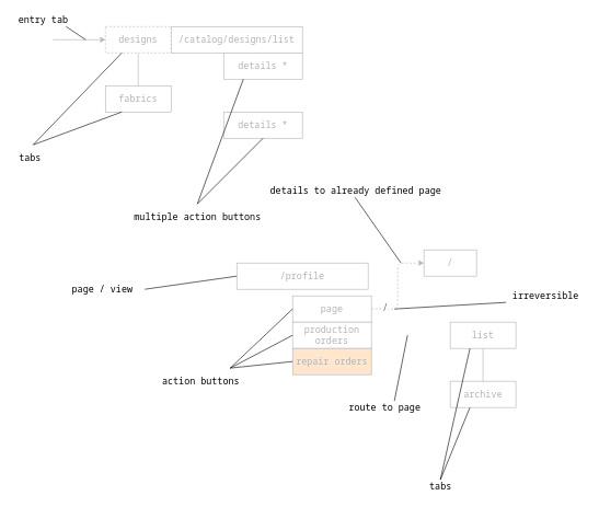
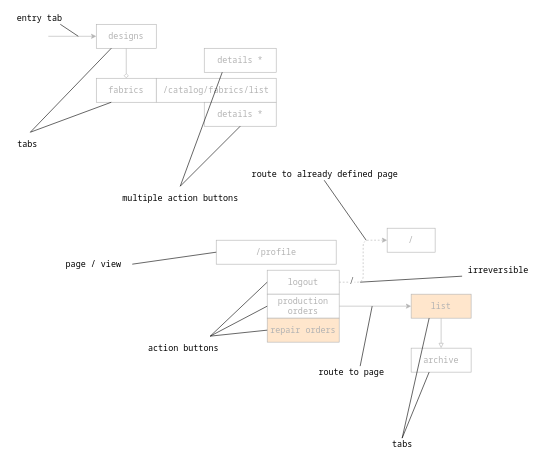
- <mxCell id="6" value="designs" style="rounded=0;whiteSpace=wrap;html=1;fontFamily=Noto Sans Mono;fontSize=14;strokeColor=#B3B3B3;fontColor=#B3B3B3;dashed=1;" parent="1" vertex="1"><mxGeometry x="160" y="40" width="100" height="40" as="geometry" /></mxCell>
+ <mxCell id="6" value="designs" style="rounded=0;whiteSpace=wrap;html=1;fontFamily=Noto Sans Mono;fontSize=14;strokeColor=#B3B3B3;fontColor=#B3B3B3;" parent="1" vertex="1"><mxGeometry x="160" y="40" width="100" height="40" as="geometry" /></mxCell>
- <mxCell id="2" value="/catalog/designs/list" style="rounded=0;whiteSpace=wrap;html=1;fontFamily=Noto Sans Mono;fontSize=14;strokeColor=#B3B3B3;fontColor=#B3B3B3;" parent="1" vertex="1"><mxGeometry x="260" y="40" width="200" height="40" as="geometry" /></mxCell>
- <mxCell id="5" style="edgeStyle=orthogonalEdgeStyle;rounded=1;orthogonalLoop=1;jettySize=auto;html=1;exitX=0.5;exitY=1;exitDx=0;exitDy=0;entryX=0.5;entryY=0;entryDx=0;entryDy=0;fontFamily=Noto Sans Mono;fontSize=14;endArrow=none;endFill=0;strokeColor=#B3B3B3;fontColor=#B3B3B3;" parent="1" source="6" target="4" edge="1"><mxGeometry relative="1" as="geometry" /></mxCell>
+ <mxCell id="5" style="edgeStyle=orthogonalEdgeStyle;rounded=1;orthogonalLoop=1;jettySize=auto;html=1;exitX=0.5;exitY=1;exitDx=0;exitDy=0;entryX=0.5;entryY=0;entryDx=0;entryDy=0;fontFamily=Noto Sans Mono;fontSize=14;endArrow=diamond;endFill=0;strokeColor=#B3B3B3;fontColor=#B3B3B3;" parent="1" source="6" target="4" edge="1"><mxGeometry relative="1" as="geometry" /></mxCell>
+ <mxCell id="7" value="/catalog/fabrics/list" style="rounded=0;whiteSpace=wrap;html=1;fontFamily=Noto Sans Mono;fontSize=14;strokeColor=#B3B3B3;fontColor=#B3B3B3;" parent="1" vertex="1"><mxGeometry x="260" y="130" width="200" height="40" as="geometry" /></mxCell>
- <mxCell id="32" value="details to already defined page&amp;nbsp;" style="text;html=1;align=center;verticalAlign=middle;resizable=0;points=[];autosize=1;strokeColor=none;fillColor=none;fontSize=14;fontFamily=Noto Sans Mono;fontColor=#000000;" parent="1" vertex="1"><mxGeometry x="410" y="280" width="270" height="20" as="geometry" /></mxCell>
+ <mxCell id="32" value="route to already defined page&amp;nbsp;" style="text;html=1;align=center;verticalAlign=middle;resizable=0;points=[];autosize=1;strokeColor=none;fillColor=none;fontSize=14;fontFamily=Noto Sans Mono;fontColor=#000000;" parent="1" vertex="1"><mxGeometry x="410" y="280" width="270" height="20" as="geometry" /></mxCell>
- <mxCell id="20" value="page" style="rounded=0;whiteSpace=wrap;html=1;fontFamily=Noto Sans Mono;fontSize=14;fontColor=#B3B3B3;strokeColor=#B3B3B3;" parent="1" vertex="1"><mxGeometry x="445" y="450" width="120" height="40" as="geometry" /></mxCell>
+ <mxCell id="20" value="logout" style="rounded=0;whiteSpace=wrap;html=1;fontFamily=Noto Sans Mono;fontSize=14;fontColor=#B3B3B3;strokeColor=#B3B3B3;" parent="1" vertex="1"><mxGeometry x="445" y="450" width="120" height="40" as="geometry" /></mxCell>
+ <mxCell id="22" style="edgeStyle=orthogonalEdgeStyle;rounded=1;orthogonalLoop=1;jettySize=auto;html=1;exitX=1;exitY=0.5;exitDx=0;exitDy=0;fontFamily=Noto Sans Mono;fontSize=14;entryX=0;entryY=0.5;entryDx=0;entryDy=0;fontColor=#B3B3B3;strokeColor=#B3B3B3;" parent="1" source="23" target="27" edge="1"><mxGeometry relative="1" as="geometry"><mxPoint x="665" y="490" as="targetPoint" /></mxGeometry></mxCell>
- <mxCell id="27" value="list" style="rounded=0;whiteSpace=wrap;html=1;fontFamily=Noto Sans Mono;fontSize=14;fontColor=#B3B3B3;strokeColor=#B3B3B3;" parent="1" vertex="1"><mxGeometry x="685" y="490" width="100" height="40" as="geometry" /></mxCell>
+ <mxCell id="27" value="list" style="rounded=0;whiteSpace=wrap;html=1;fontFamily=Noto Sans Mono;fontSize=14;fontColor=#B3B3B3;strokeColor=#B3B3B3;fillColor=#ffe6cc;" parent="1" vertex="1"><mxGeometry x="685" y="490" width="100" height="40" as="geometry" /></mxCell>
- <mxCell id="26" style="edgeStyle=orthogonalEdgeStyle;rounded=1;orthogonalLoop=1;jettySize=auto;html=1;exitX=0.5;exitY=1;exitDx=0;exitDy=0;entryX=0.5;entryY=0;entryDx=0;entryDy=0;fontFamily=Noto Sans Mono;fontSize=14;strokeColor=#B3B3B3;endArrow=none;endFill=0;fontColor=#B3B3B3;" parent="1" source="27" target="25" edge="1"><mxGeometry relative="1" as="geometry" /></mxCell>
+ <mxCell id="26" style="edgeStyle=orthogonalEdgeStyle;rounded=1;orthogonalLoop=1;jettySize=auto;html=1;exitX=0.5;exitY=1;exitDx=0;exitDy=0;entryX=0.5;entryY=0;entryDx=0;entryDy=0;fontFamily=Noto Sans Mono;fontSize=14;strokeColor=#B3B3B3;endArrow=block;endFill=0;fontColor=#B3B3B3;" parent="1" source="27" target="25" edge="1"><mxGeometry relative="1" as="geometry" /></mxCell>
